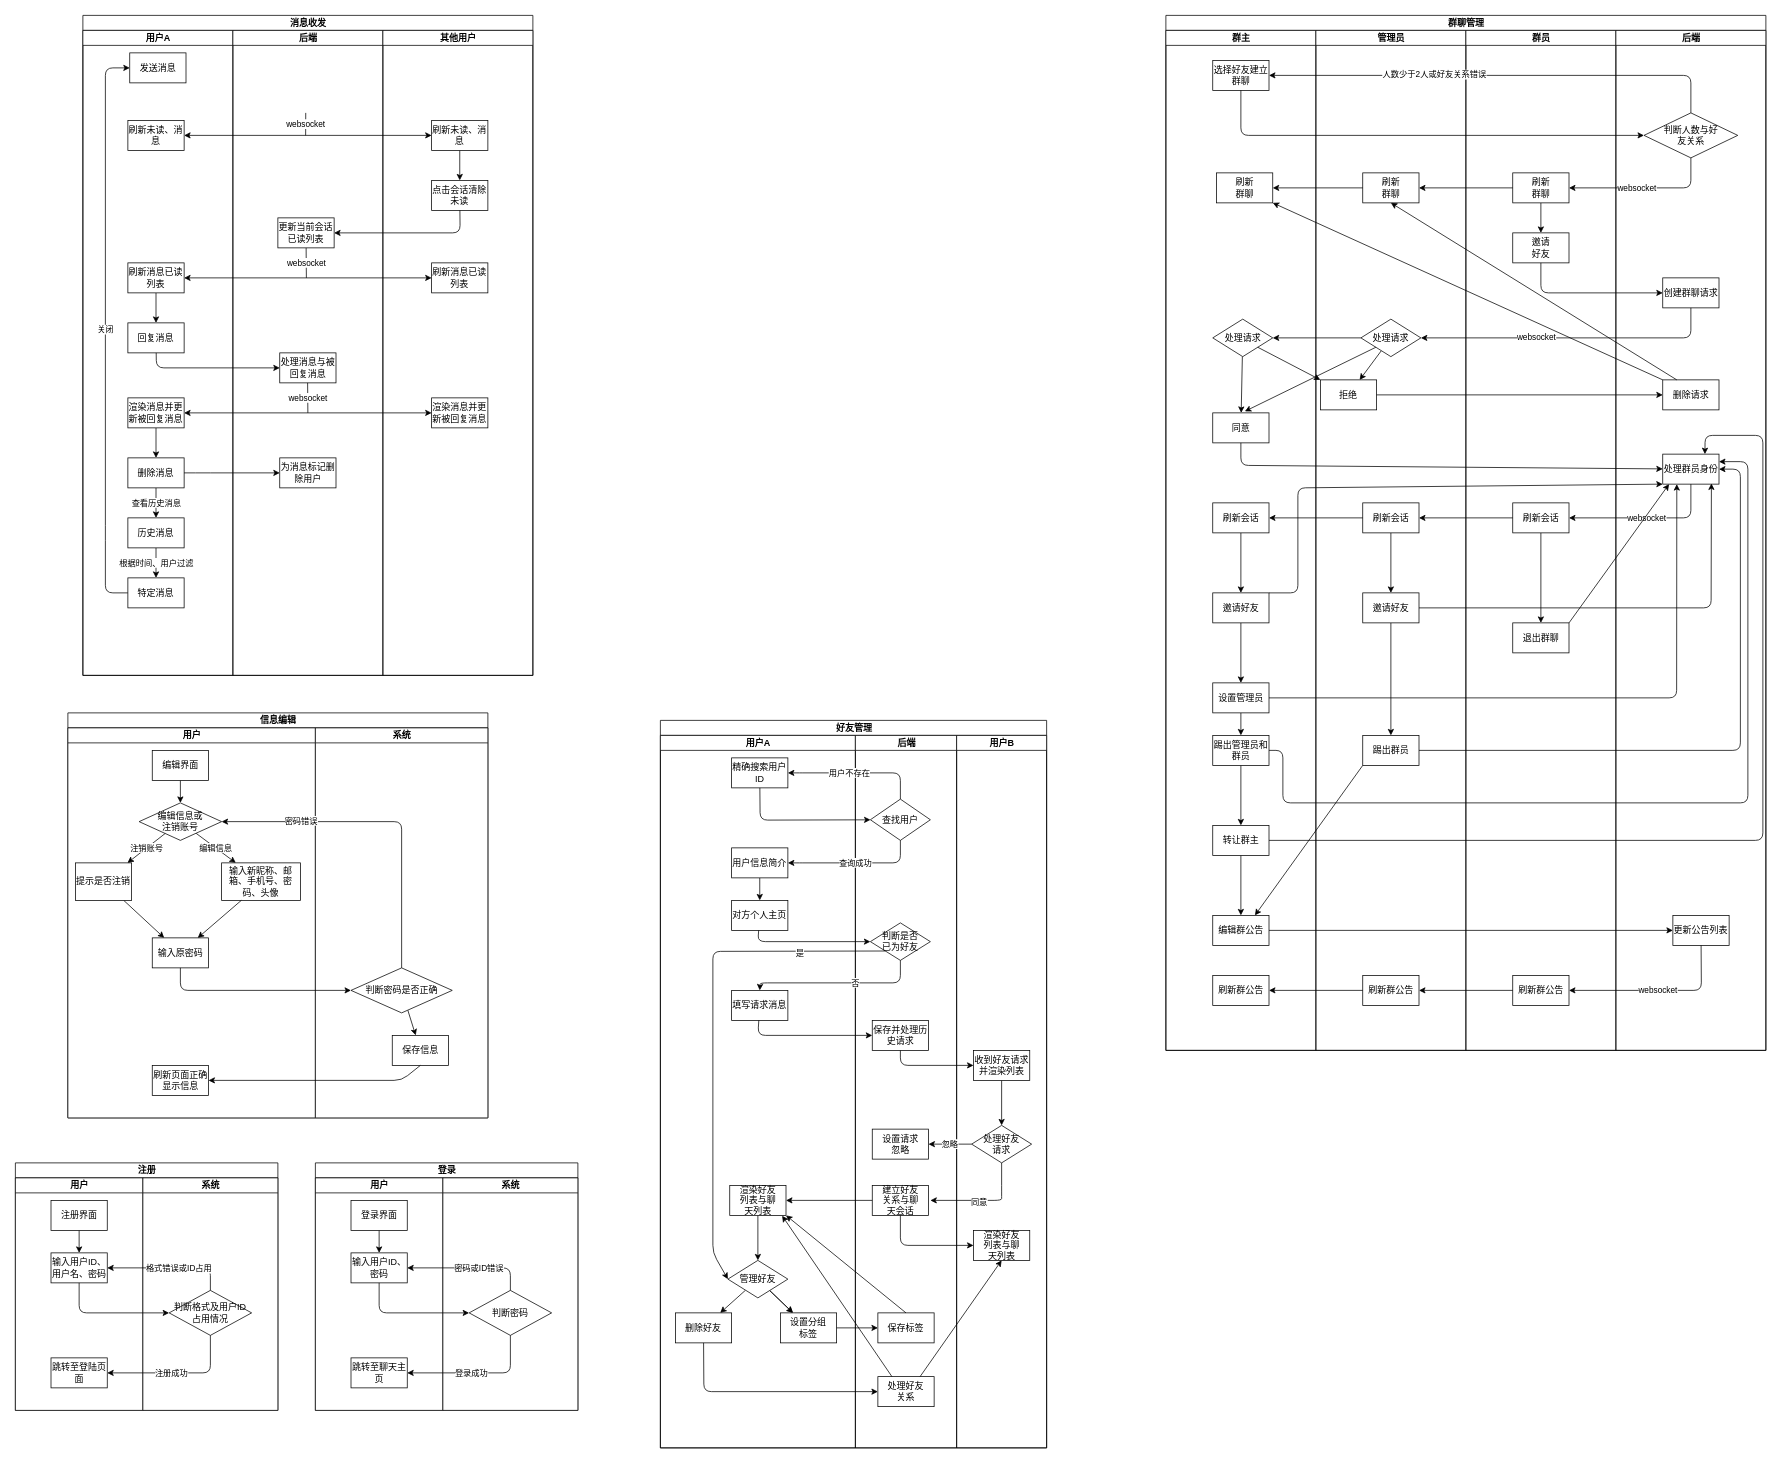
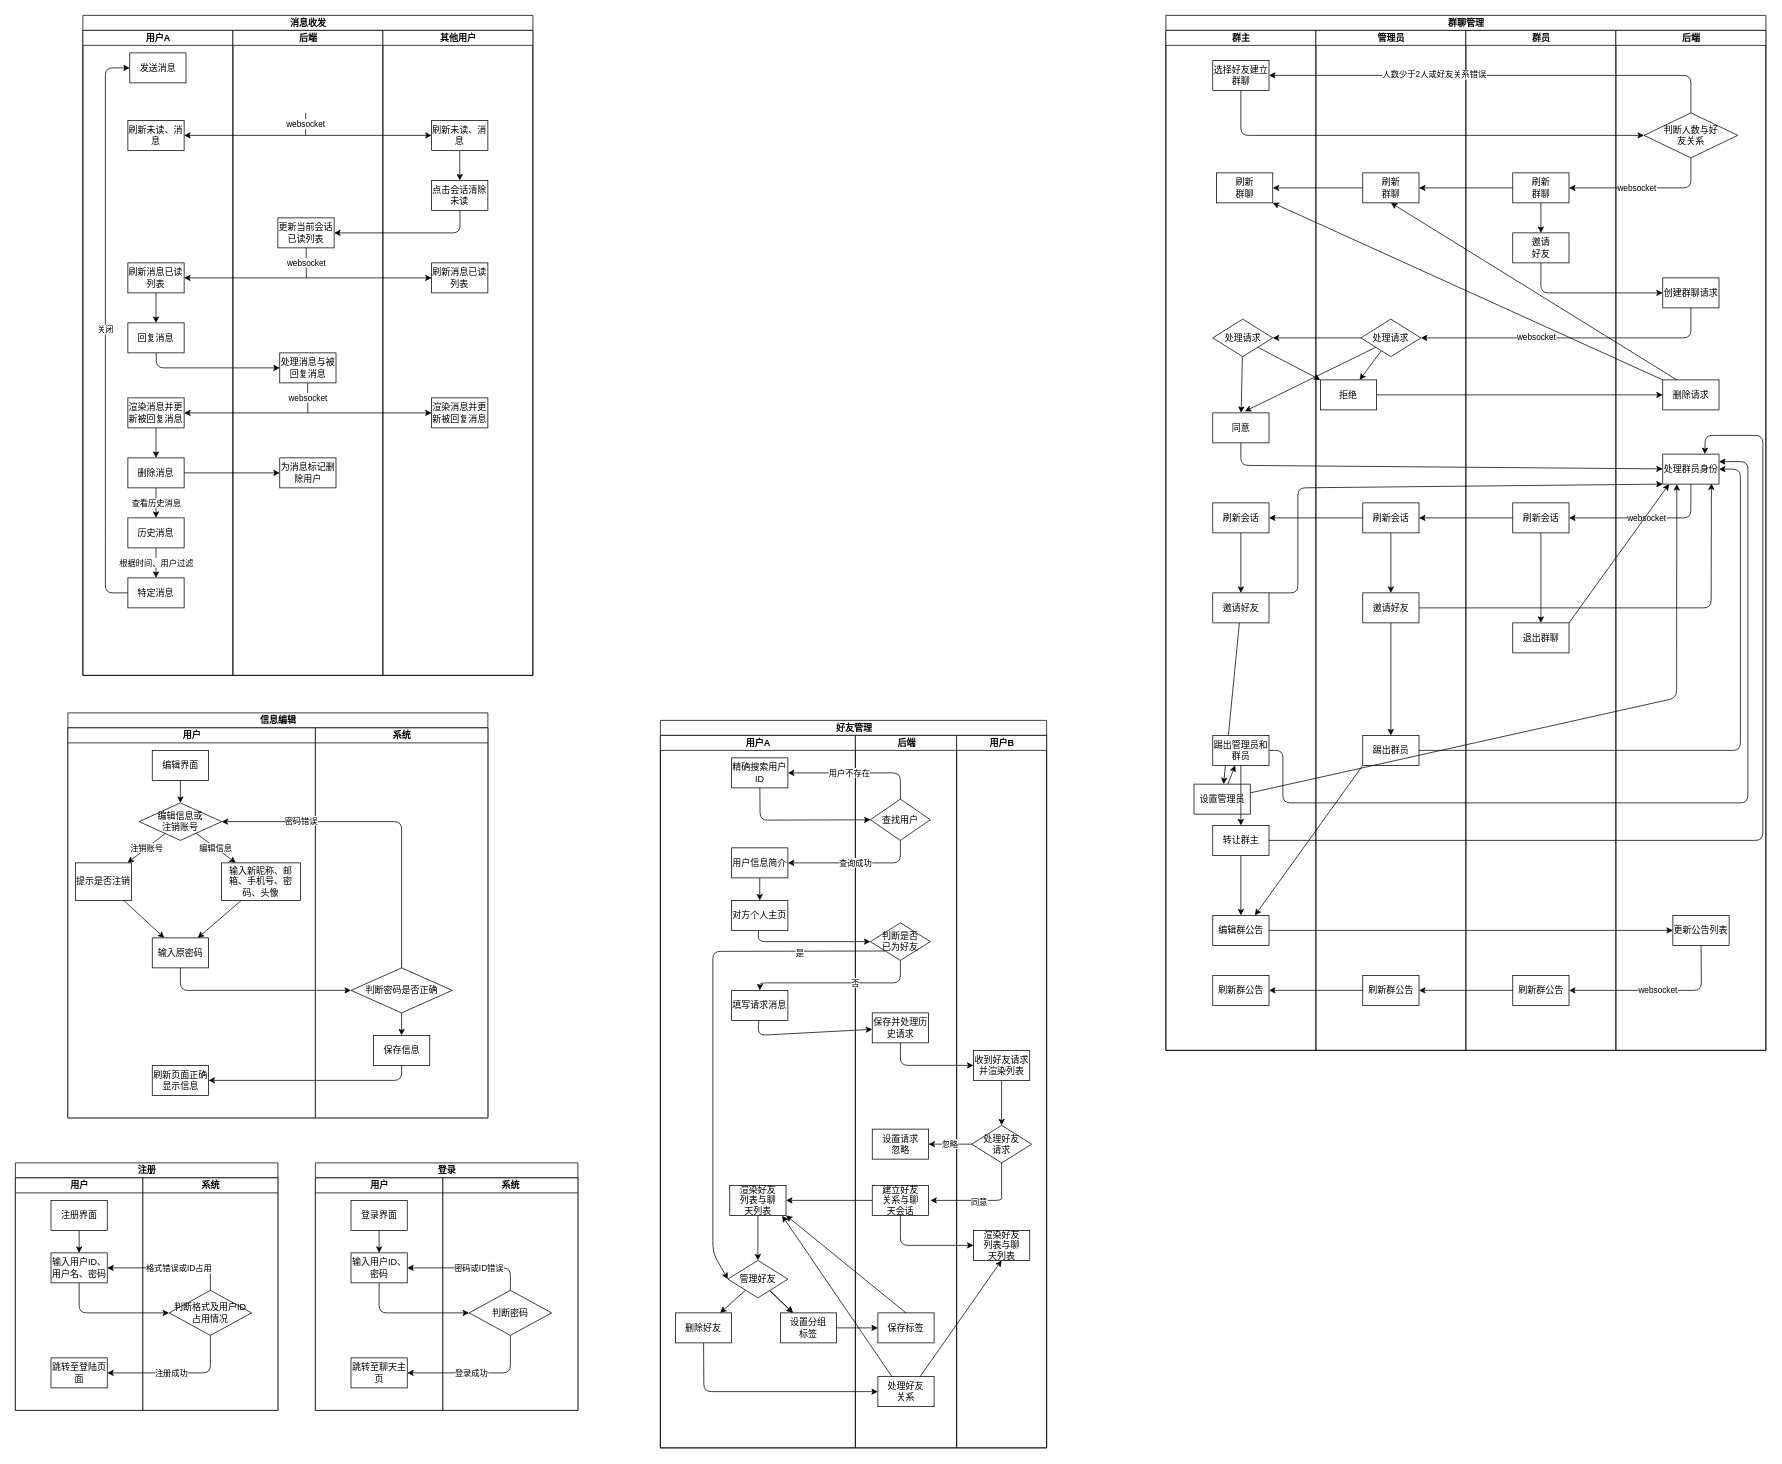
- <mxCell id="144" value="设置管理员" style="whiteSpace=wrap;html=1;rounded=0;gradientColor=none;spacingLeft=0;spacingRight=0;" parent="133" vertex="1"><mxGeometry x="62.5" y="870" width="75" height="40" as="geometry" /></mxCell>
+ <mxCell id="144" value="设置管理员" style="whiteSpace=wrap;html=1;rounded=0;gradientColor=none;spacingLeft=0;spacingRight=0;" parent="133" vertex="1"><mxGeometry x="37.5" y="1005" width="75" height="40" as="geometry" /></mxCell>
- <mxCell id="66" value="保存并处理历史请求" style="whiteSpace=wrap;html=1;rounded=0;gradientColor=none;" parent="64" vertex="1"><mxGeometry x="22.5" y="380" width="75" height="40" as="geometry" /></mxCell>
+ <mxCell id="66" value="保存并处理历史请求" style="whiteSpace=wrap;html=1;rounded=0;gradientColor=none;" parent="64" vertex="1"><mxGeometry x="22.5" y="370" width="75" height="40" as="geometry" /></mxCell>
- <mxCell id="44" value="保存信息" style="whiteSpace=wrap;html=1;rounded=0;gradientColor=none;spacingLeft=0;spacingRight=0;" parent="41" vertex="1"><mxGeometry x="102.5" y="410" width="75" height="40" as="geometry" /></mxCell>
+ <mxCell id="44" value="保存信息" style="whiteSpace=wrap;html=1;rounded=0;gradientColor=none;spacingLeft=0;spacingRight=0;" parent="41" vertex="1"><mxGeometry x="77.5" y="410" width="75" height="40" as="geometry" /></mxCell>
